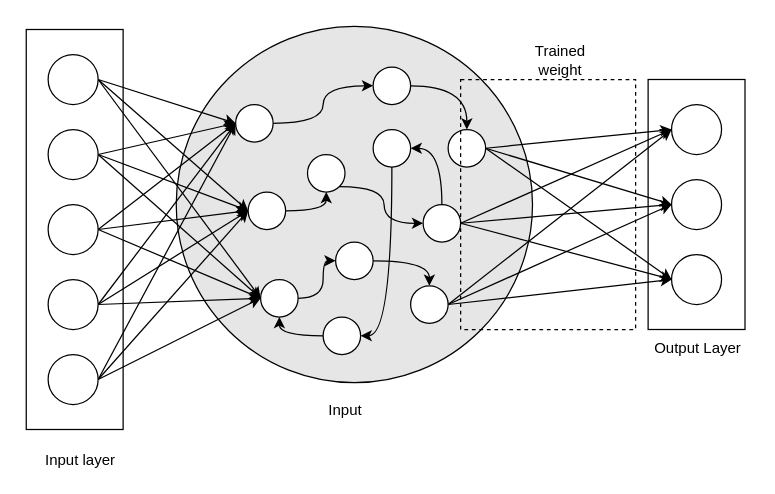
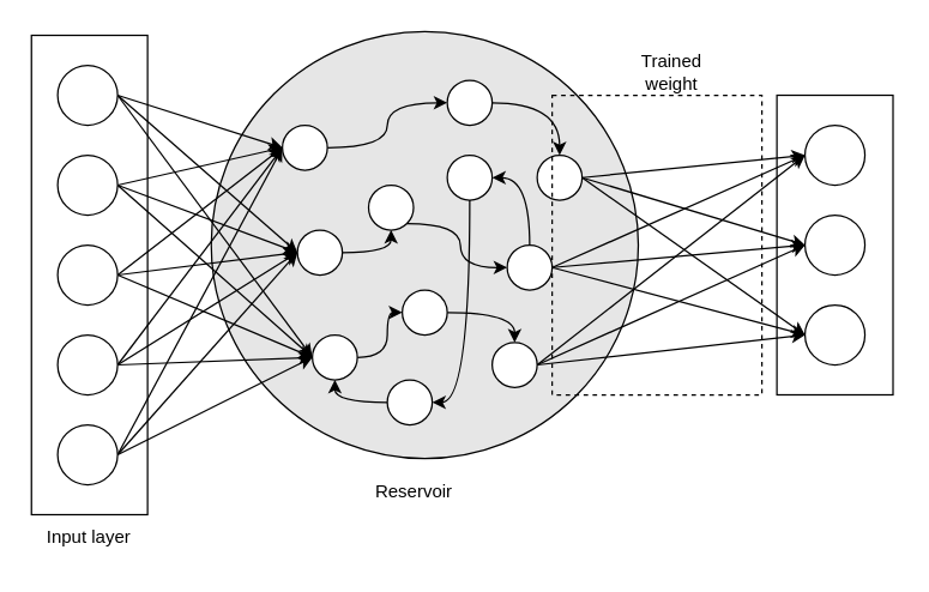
- <mxCell id="59" value="Output Layer" style="text;html=1;align=center;verticalAlign=middle;whiteSpace=wrap;rounded=0;" vertex="1" parent="1"><mxGeometry x="518" y="263" width="80" height="30" as="geometry" /></mxCell>
- <mxCell id="55" value="Input" style="text;html=1;align=center;verticalAlign=middle;whiteSpace=wrap;rounded=0;" vertex="1" parent="1"><mxGeometry x="245.5" y="313" width="60" height="30" as="geometry" /></mxCell>
+ <mxCell id="55" value="Reservoir" style="text;html=1;align=center;verticalAlign=middle;whiteSpace=wrap;rounded=0;" vertex="1" parent="1"><mxGeometry x="245.5" y="313" width="60" height="30" as="geometry" /></mxCell>
- <mxCell id="58" value="Input layer" style="text;html=1;align=center;verticalAlign=middle;whiteSpace=wrap;rounded=0;" vertex="1" parent="1"><mxGeometry x="34.25" y="353" width="60" height="30" as="geometry" /></mxCell>
+ <mxCell id="58" value="Input layer" style="text;html=1;align=center;verticalAlign=middle;whiteSpace=wrap;rounded=0;" vertex="1" parent="1"><mxGeometry x="29.25" y="343" width="60" height="30" as="geometry" /></mxCell>
